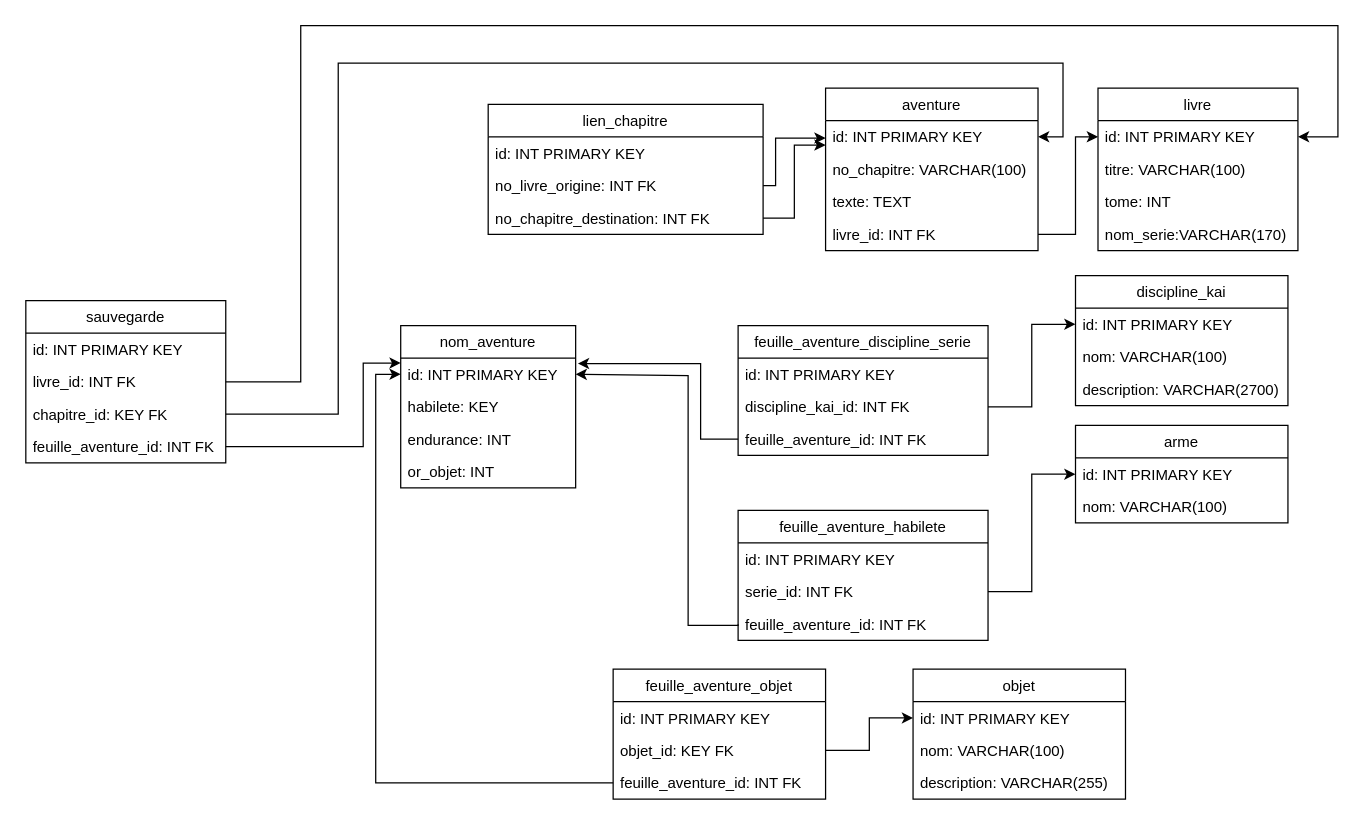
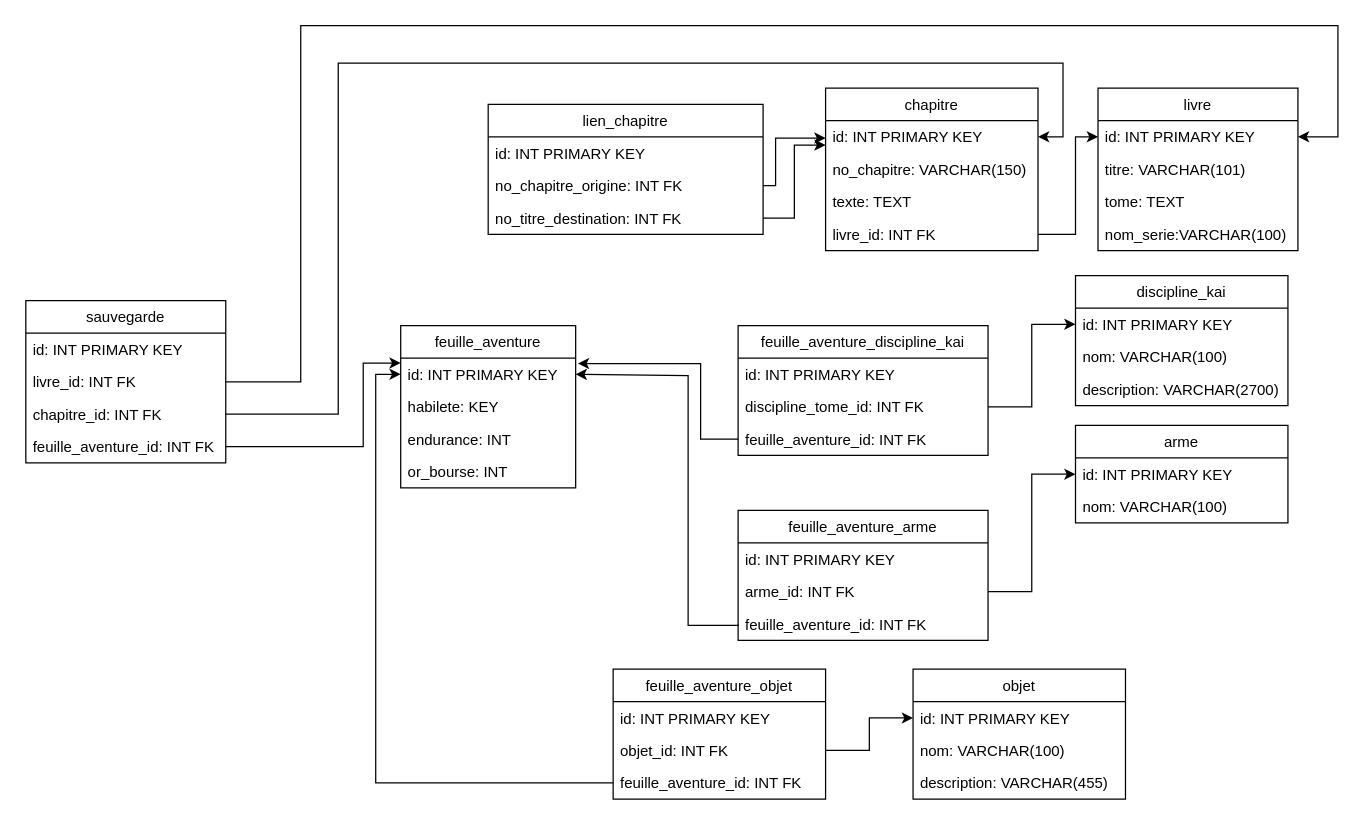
- <mxCell id="7" value="aventure" style="swimlane;fontStyle=0;align=center;verticalAlign=top;childLayout=stackLayout;horizontal=1;startSize=26;horizontalStack=0;resizeParent=1;resizeLast=0;collapsible=1;marginBottom=0;rounded=0;shadow=0;strokeWidth=1;" parent="1" vertex="1"><mxGeometry x="660" y="70" width="170" height="130" as="geometry"><mxRectangle x="550" y="140" width="160" height="26" as="alternateBounds" /></mxGeometry></mxCell>
+ <mxCell id="7" value="chapitre" style="swimlane;fontStyle=0;align=center;verticalAlign=top;childLayout=stackLayout;horizontal=1;startSize=26;horizontalStack=0;resizeParent=1;resizeLast=0;collapsible=1;marginBottom=0;rounded=0;shadow=0;strokeWidth=1;" parent="1" vertex="1"><mxGeometry x="660" y="70" width="170" height="130" as="geometry"><mxRectangle x="550" y="140" width="160" height="26" as="alternateBounds" /></mxGeometry></mxCell>
- <mxCell id="9" value="no_chapitre: VARCHAR(100)" style="text;align=left;verticalAlign=top;spacingLeft=4;spacingRight=4;overflow=hidden;rotatable=0;points=[[0,0.5],[1,0.5]];portConstraint=eastwest;" parent="7" vertex="1"><mxGeometry y="52" width="170" height="26" as="geometry" /></mxCell>
+ <mxCell id="9" value="no_chapitre: VARCHAR(150)" style="text;align=left;verticalAlign=top;spacingLeft=4;spacingRight=4;overflow=hidden;rotatable=0;points=[[0,0.5],[1,0.5]];portConstraint=eastwest;" parent="7" vertex="1"><mxGeometry y="52" width="170" height="26" as="geometry" /></mxCell>
- <mxCell id="4" value="titre: VARCHAR(100)" style="text;align=left;verticalAlign=top;spacingLeft=4;spacingRight=4;overflow=hidden;rotatable=0;points=[[0,0.5],[1,0.5]];portConstraint=eastwest;" parent="2" vertex="1"><mxGeometry y="52" width="160" height="26" as="geometry" /></mxCell>
+ <mxCell id="4" value="titre: VARCHAR(101)" style="text;align=left;verticalAlign=top;spacingLeft=4;spacingRight=4;overflow=hidden;rotatable=0;points=[[0,0.5],[1,0.5]];portConstraint=eastwest;" parent="2" vertex="1"><mxGeometry y="52" width="160" height="26" as="geometry" /></mxCell>
- <mxCell id="14" value="no_livre_origine: INT FK" style="text;align=left;verticalAlign=top;spacingLeft=4;spacingRight=4;overflow=hidden;rotatable=0;points=[[0,0.5],[1,0.5]];portConstraint=eastwest;" parent="12" vertex="1"><mxGeometry y="52" width="220" height="26" as="geometry" /></mxCell>
+ <mxCell id="14" value="no_chapitre_origine: INT FK" style="text;align=left;verticalAlign=top;spacingLeft=4;spacingRight=4;overflow=hidden;rotatable=0;points=[[0,0.5],[1,0.5]];portConstraint=eastwest;" parent="12" vertex="1"><mxGeometry y="52" width="220" height="26" as="geometry" /></mxCell>
- <mxCell id="5" value="tome: INT" style="text;align=left;verticalAlign=top;spacingLeft=4;spacingRight=4;overflow=hidden;rotatable=0;points=[[0,0.5],[1,0.5]];portConstraint=eastwest;" vertex="1" parent="2"><mxGeometry y="78" width="160" height="26" as="geometry" /></mxCell>
+ <mxCell id="5" value="tome: TEXT" style="text;align=left;verticalAlign=top;spacingLeft=4;spacingRight=4;overflow=hidden;rotatable=0;points=[[0,0.5],[1,0.5]];portConstraint=eastwest;" vertex="1" parent="2"><mxGeometry y="78" width="160" height="26" as="geometry" /></mxCell>
- <mxCell id="15" value="no_chapitre_destination: INT FK" style="text;align=left;verticalAlign=top;spacingLeft=4;spacingRight=4;overflow=hidden;rotatable=0;points=[[0,0.5],[1,0.5]];portConstraint=eastwest;" parent="12" vertex="1"><mxGeometry y="78" width="220" height="26" as="geometry" /></mxCell>
+ <mxCell id="15" value="no_titre_destination: INT FK" style="text;align=left;verticalAlign=top;spacingLeft=4;spacingRight=4;overflow=hidden;rotatable=0;points=[[0,0.5],[1,0.5]];portConstraint=eastwest;" parent="12" vertex="1"><mxGeometry y="78" width="220" height="26" as="geometry" /></mxCell>
- <mxCell id="6" value="nom_serie:VARCHAR(170)" style="text;align=left;verticalAlign=top;spacingLeft=4;spacingRight=4;overflow=hidden;rotatable=0;points=[[0,0.5],[1,0.5]];portConstraint=eastwest;" vertex="1" parent="2"><mxGeometry y="104" width="160" height="26" as="geometry" /></mxCell>
+ <mxCell id="6" value="nom_serie:VARCHAR(100)" style="text;align=left;verticalAlign=top;spacingLeft=4;spacingRight=4;overflow=hidden;rotatable=0;points=[[0,0.5],[1,0.5]];portConstraint=eastwest;" vertex="1" parent="2"><mxGeometry y="104" width="160" height="26" as="geometry" /></mxCell>
- <mxCell id="23" value="nom_aventure" style="swimlane;fontStyle=0;align=center;verticalAlign=top;childLayout=stackLayout;horizontal=1;startSize=26;horizontalStack=0;resizeParent=1;resizeLast=0;collapsible=1;marginBottom=0;rounded=0;shadow=0;strokeWidth=1;" parent="1" vertex="1"><mxGeometry x="320" y="260" width="140" height="130" as="geometry"><mxRectangle x="550" y="140" width="160" height="26" as="alternateBounds" /></mxGeometry></mxCell>
+ <mxCell id="23" value="feuille_aventure" style="swimlane;fontStyle=0;align=center;verticalAlign=top;childLayout=stackLayout;horizontal=1;startSize=26;horizontalStack=0;resizeParent=1;resizeLast=0;collapsible=1;marginBottom=0;rounded=0;shadow=0;strokeWidth=1;" parent="1" vertex="1"><mxGeometry x="320" y="260" width="140" height="130" as="geometry"><mxRectangle x="550" y="140" width="160" height="26" as="alternateBounds" /></mxGeometry></mxCell>
- <mxCell id="36" value="feuille_aventure_discipline_serie" style="swimlane;fontStyle=0;align=center;verticalAlign=top;childLayout=stackLayout;horizontal=1;startSize=26;horizontalStack=0;resizeParent=1;resizeLast=0;collapsible=1;marginBottom=0;rounded=0;shadow=0;strokeWidth=1;" vertex="1" parent="1"><mxGeometry x="590" y="260" width="200" height="104" as="geometry"><mxRectangle x="550" y="140" width="160" height="26" as="alternateBounds" /></mxGeometry></mxCell>
+ <mxCell id="36" value="feuille_aventure_discipline_kai" style="swimlane;fontStyle=0;align=center;verticalAlign=top;childLayout=stackLayout;horizontal=1;startSize=26;horizontalStack=0;resizeParent=1;resizeLast=0;collapsible=1;marginBottom=0;rounded=0;shadow=0;strokeWidth=1;" vertex="1" parent="1"><mxGeometry x="590" y="260" width="200" height="104" as="geometry"><mxRectangle x="550" y="140" width="160" height="26" as="alternateBounds" /></mxGeometry></mxCell>
- <mxCell id="38" value="discipline_kai_id: INT FK" style="text;align=left;verticalAlign=top;spacingLeft=4;spacingRight=4;overflow=hidden;rotatable=0;points=[[0,0.5],[1,0.5]];portConstraint=eastwest;" vertex="1" parent="36"><mxGeometry y="52" width="200" height="26" as="geometry" /></mxCell>
+ <mxCell id="38" value="discipline_tome_id: INT FK" style="text;align=left;verticalAlign=top;spacingLeft=4;spacingRight=4;overflow=hidden;rotatable=0;points=[[0,0.5],[1,0.5]];portConstraint=eastwest;" vertex="1" parent="36"><mxGeometry y="52" width="200" height="26" as="geometry" /></mxCell>
- <mxCell id="31" value="chapitre_id: KEY FK" style="text;align=left;verticalAlign=top;spacingLeft=4;spacingRight=4;overflow=hidden;rotatable=0;points=[[0,0.5],[1,0.5]];portConstraint=eastwest;" parent="28" vertex="1"><mxGeometry y="78" width="160" height="26" as="geometry" /></mxCell>
+ <mxCell id="31" value="chapitre_id: INT FK" style="text;align=left;verticalAlign=top;spacingLeft=4;spacingRight=4;overflow=hidden;rotatable=0;points=[[0,0.5],[1,0.5]];portConstraint=eastwest;" parent="28" vertex="1"><mxGeometry y="78" width="160" height="26" as="geometry" /></mxCell>
- <mxCell id="27" value="or_objet: INT" style="text;align=left;verticalAlign=top;spacingLeft=4;spacingRight=4;overflow=hidden;rotatable=0;points=[[0,0.5],[1,0.5]];portConstraint=eastwest;" vertex="1" parent="23"><mxGeometry y="104" width="140" height="26" as="geometry" /></mxCell>
+ <mxCell id="27" value="or_bourse: INT" style="text;align=left;verticalAlign=top;spacingLeft=4;spacingRight=4;overflow=hidden;rotatable=0;points=[[0,0.5],[1,0.5]];portConstraint=eastwest;" vertex="1" parent="23"><mxGeometry y="104" width="140" height="26" as="geometry" /></mxCell>
- <mxCell id="42" value="feuille_aventure_habilete" style="swimlane;fontStyle=0;align=center;verticalAlign=top;childLayout=stackLayout;horizontal=1;startSize=26;horizontalStack=0;resizeParent=1;resizeLast=0;collapsible=1;marginBottom=0;rounded=0;shadow=0;strokeWidth=1;" vertex="1" parent="1"><mxGeometry x="590" y="408" width="200" height="104" as="geometry"><mxRectangle x="550" y="140" width="160" height="26" as="alternateBounds" /></mxGeometry></mxCell>
+ <mxCell id="42" value="feuille_aventure_arme" style="swimlane;fontStyle=0;align=center;verticalAlign=top;childLayout=stackLayout;horizontal=1;startSize=26;horizontalStack=0;resizeParent=1;resizeLast=0;collapsible=1;marginBottom=0;rounded=0;shadow=0;strokeWidth=1;" vertex="1" parent="1"><mxGeometry x="590" y="408" width="200" height="104" as="geometry"><mxRectangle x="550" y="140" width="160" height="26" as="alternateBounds" /></mxGeometry></mxCell>
- <mxCell id="44" value="serie_id: INT FK" style="text;align=left;verticalAlign=top;spacingLeft=4;spacingRight=4;overflow=hidden;rotatable=0;points=[[0,0.5],[1,0.5]];portConstraint=eastwest;" vertex="1" parent="42"><mxGeometry y="52" width="200" height="26" as="geometry" /></mxCell>
+ <mxCell id="44" value="arme_id: INT FK" style="text;align=left;verticalAlign=top;spacingLeft=4;spacingRight=4;overflow=hidden;rotatable=0;points=[[0,0.5],[1,0.5]];portConstraint=eastwest;" vertex="1" parent="42"><mxGeometry y="52" width="200" height="26" as="geometry" /></mxCell>
- <mxCell id="57" value="objet_id: KEY FK" style="text;align=left;verticalAlign=top;spacingLeft=4;spacingRight=4;overflow=hidden;rotatable=0;points=[[0,0.5],[1,0.5]];portConstraint=eastwest;" vertex="1" parent="55"><mxGeometry y="52" width="170" height="26" as="geometry" /></mxCell>
+ <mxCell id="57" value="objet_id: INT FK" style="text;align=left;verticalAlign=top;spacingLeft=4;spacingRight=4;overflow=hidden;rotatable=0;points=[[0,0.5],[1,0.5]];portConstraint=eastwest;" vertex="1" parent="55"><mxGeometry y="52" width="170" height="26" as="geometry" /></mxCell>
- <mxCell id="54" value="description: VARCHAR(255)" style="text;align=left;verticalAlign=top;spacingLeft=4;spacingRight=4;overflow=hidden;rotatable=0;points=[[0,0.5],[1,0.5]];portConstraint=eastwest;" vertex="1" parent="51"><mxGeometry y="78" width="170" height="26" as="geometry" /></mxCell>
+ <mxCell id="54" value="description: VARCHAR(455)" style="text;align=left;verticalAlign=top;spacingLeft=4;spacingRight=4;overflow=hidden;rotatable=0;points=[[0,0.5],[1,0.5]];portConstraint=eastwest;" vertex="1" parent="51"><mxGeometry y="78" width="170" height="26" as="geometry" /></mxCell>
